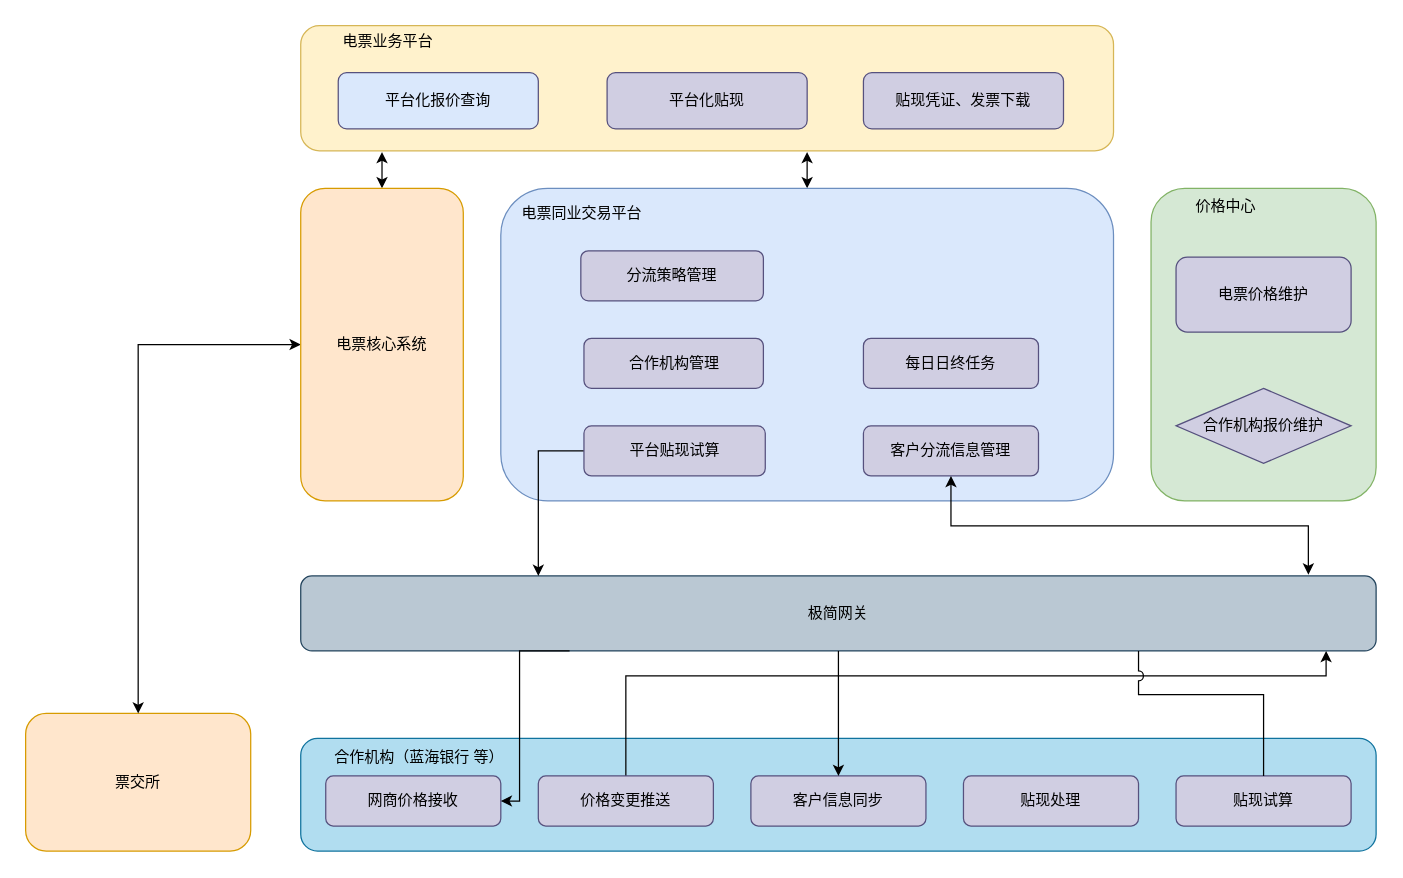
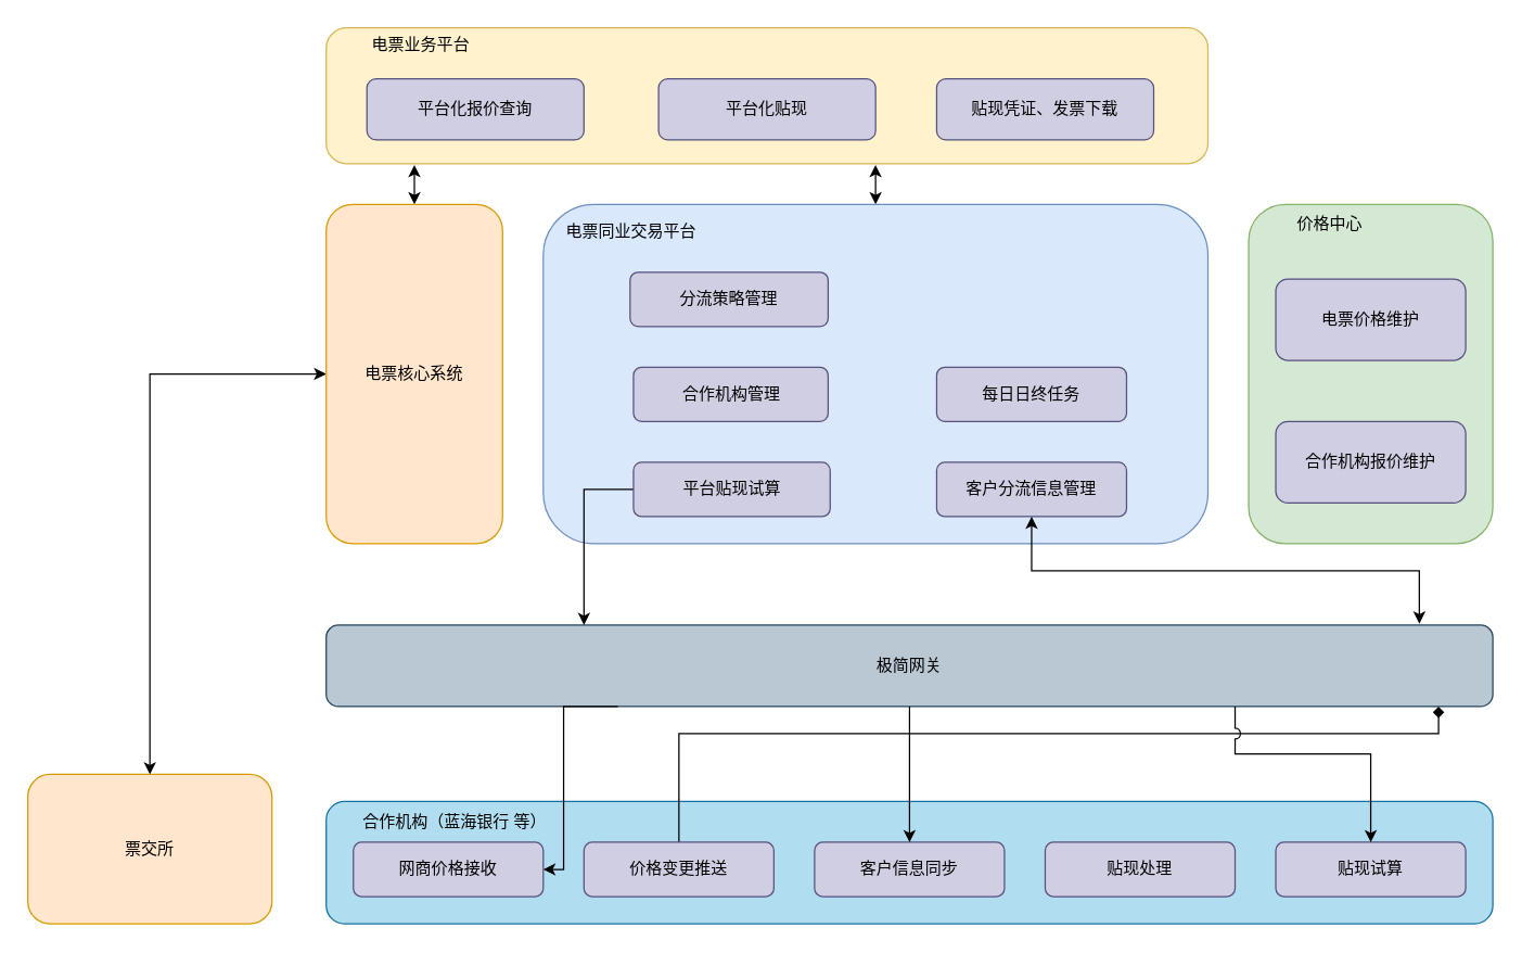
- <mxCell id="5" value="平台化报价查询" style="rounded=1;whiteSpace=wrap;html=1;fillColor=#dae8fc;strokeColor=#56517e;" parent="1" vertex="1"><mxGeometry x="270" y="57.5" width="160" height="45" as="geometry" /></mxCell>
+ <mxCell id="5" value="平台化报价查询" style="rounded=1;whiteSpace=wrap;html=1;fillColor=#d0cee2;strokeColor=#56517e;" parent="1" vertex="1"><mxGeometry x="270" y="57.5" width="160" height="45" as="geometry" /></mxCell>
- <mxCell id="20" value="合作机构报价维护" style="rhombus;whiteSpace=wrap;html=1;fillColor=#d0cee2;strokeColor=#56517e;" parent="1" vertex="1"><mxGeometry x="940" y="310" width="140" height="60" as="geometry" /></mxCell>
+ <mxCell id="20" value="合作机构报价维护" style="rounded=1;whiteSpace=wrap;html=1;fillColor=#d0cee2;strokeColor=#56517e;" parent="1" vertex="1"><mxGeometry x="940" y="310" width="140" height="60" as="geometry" /></mxCell>
- <mxCell id="23" style="edgeStyle=orthogonalEdgeStyle;rounded=0;orthogonalLoop=1;jettySize=auto;html=1;" parent="1" source="24" target="14" edge="1"><mxGeometry relative="1" as="geometry"><Array as="points"><mxPoint x="500" y="540" /><mxPoint x="1060" y="540" /></Array></mxGeometry></mxCell>
+ <mxCell id="23" style="edgeStyle=orthogonalEdgeStyle;rounded=0;orthogonalLoop=1;jettySize=auto;html=1;endArrow=diamond;" parent="1" source="24" target="14" edge="1"><mxGeometry relative="1" as="geometry"><Array as="points"><mxPoint x="500" y="540" /><mxPoint x="1060" y="540" /></Array></mxGeometry></mxCell>
- <mxCell id="35" style="edgeStyle=orthogonalEdgeStyle;rounded=0;jumpStyle=arc;jumpSize=8;orthogonalLoop=1;jettySize=auto;html=1;entryX=0.5;entryY=0;entryDx=0;entryDy=0;startArrow=none;startFill=0;endArrow=none;endFill=1;strokeColor=#000000;" parent="1" source="14" target="27" edge="1"><mxGeometry relative="1" as="geometry"><Array as="points"><mxPoint x="910" y="555" /><mxPoint x="1010" y="555" /></Array></mxGeometry></mxCell>
+ <mxCell id="35" style="edgeStyle=orthogonalEdgeStyle;rounded=0;jumpStyle=arc;jumpSize=8;orthogonalLoop=1;jettySize=auto;html=1;entryX=0.5;entryY=0;entryDx=0;entryDy=0;startArrow=none;startFill=0;endArrow=classic;endFill=1;strokeColor=#000000;" parent="1" source="14" target="27" edge="1"><mxGeometry relative="1" as="geometry"><Array as="points"><mxPoint x="910" y="555" /><mxPoint x="1010" y="555" /></Array></mxGeometry></mxCell>
